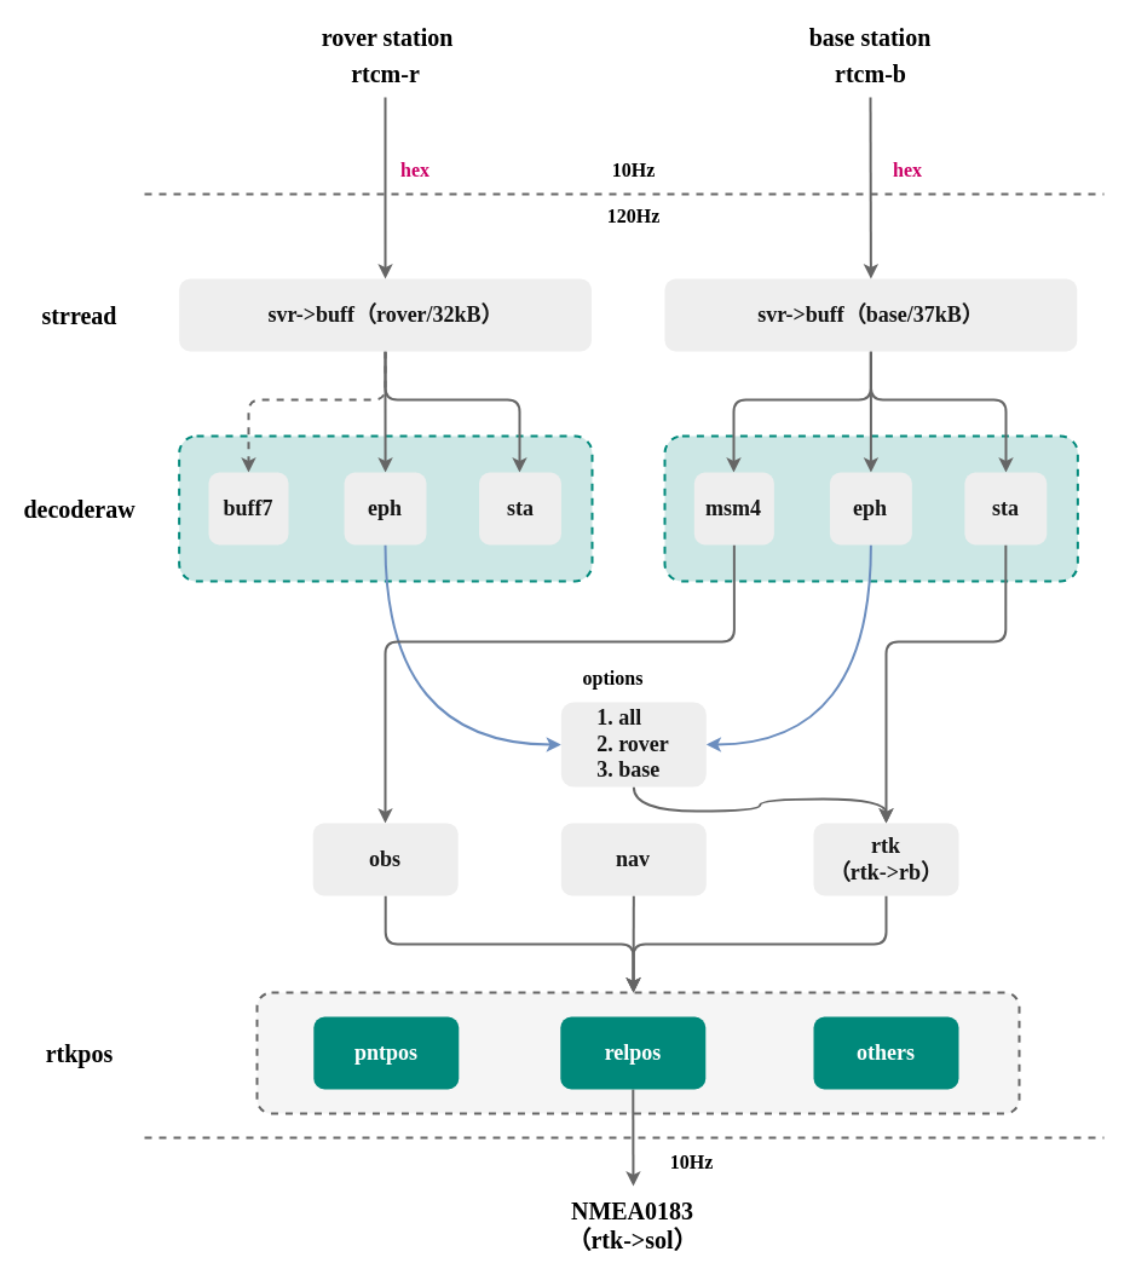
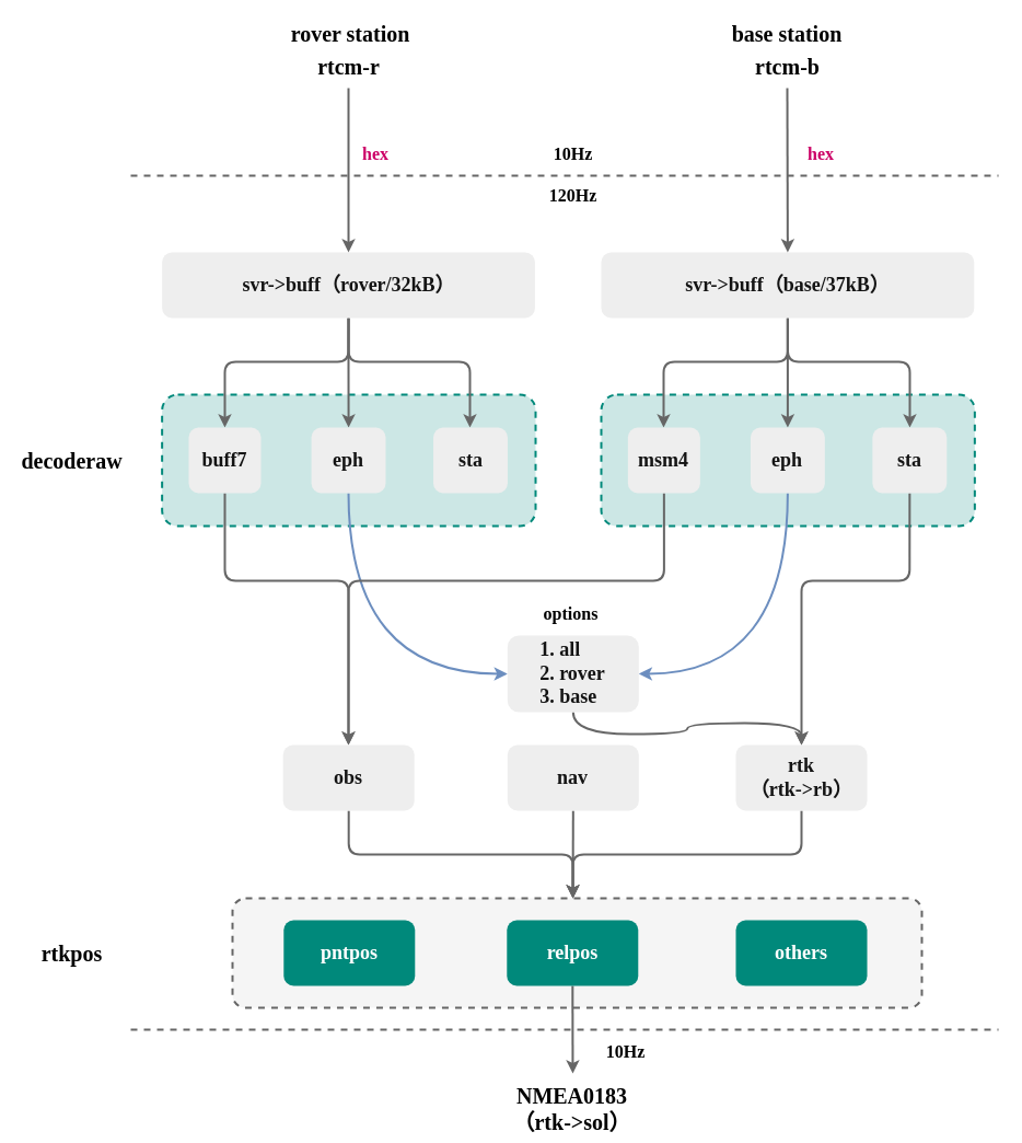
- <mxCell id="18" value="&lt;span style=&quot;font-size: 20px&quot;&gt;strread&lt;/span&gt;" style="text;html=1;strokeColor=none;fillColor=none;align=center;verticalAlign=middle;whiteSpace=wrap;rounded=0;dashed=1;fontFamily=Times New Roman;fontStyle=1" parent="1" vertex="1"><mxGeometry x="20" y="250" width="90.56" height="20" as="geometry" /></mxCell>
- <mxCell id="5" style="edgeStyle=orthogonalEdgeStyle;orthogonalLoop=1;jettySize=auto;html=1;exitX=0.5;exitY=1;exitDx=0;exitDy=0;entryX=0.5;entryY=0;entryDx=0;entryDy=0;strokeColor=#666666;strokeWidth=2;rounded=1;dashed=1;" parent="1" source="8" target="23" edge="1"><mxGeometry relative="1" as="geometry"><Array as="points"><mxPoint x="318" y="330" /><mxPoint x="205" y="330" /></Array></mxGeometry></mxCell>
+ <mxCell id="5" style="edgeStyle=orthogonalEdgeStyle;orthogonalLoop=1;jettySize=auto;html=1;exitX=0.5;exitY=1;exitDx=0;exitDy=0;entryX=0.5;entryY=0;entryDx=0;entryDy=0;strokeColor=#666666;strokeWidth=2;rounded=1;" parent="1" source="8" target="23" edge="1"><mxGeometry relative="1" as="geometry"><Array as="points"><mxPoint x="318" y="330" /><mxPoint x="205" y="330" /></Array></mxGeometry></mxCell>
+ <mxCell id="22" style="edgeStyle=orthogonalEdgeStyle;orthogonalLoop=1;jettySize=auto;html=1;exitX=0.5;exitY=1;exitDx=0;exitDy=0;strokeColor=#666666;strokeWidth=2;rounded=1;" parent="1" source="23" target="34" edge="1"><mxGeometry relative="1" as="geometry"><Array as="points"><mxPoint x="205" y="530" /><mxPoint x="318" y="530" /></Array></mxGeometry></mxCell>
- <mxCell id="46" value="&lt;font style=&quot;font-size: 16px&quot;&gt;options&lt;/font&gt;" style="text;html=1;strokeColor=none;fillColor=none;align=center;verticalAlign=middle;whiteSpace=wrap;rounded=0;dashed=1;fontFamily=Times New Roman;fontStyle=1" parent="1" vertex="1"><mxGeometry x="461.01" y="550" width="90.56" height="20" as="geometry" /></mxCell>
+ <mxCell id="46" value="&lt;font style=&quot;font-size: 16px&quot;&gt;options&lt;/font&gt;" style="text;html=1;strokeColor=none;fillColor=none;align=center;verticalAlign=middle;whiteSpace=wrap;rounded=0;dashed=1;fontFamily=Times New Roman;fontStyle=1" parent="1" vertex="1"><mxGeometry x="476.01" y="550" width="90.56" height="20" as="geometry" /></mxCell>
